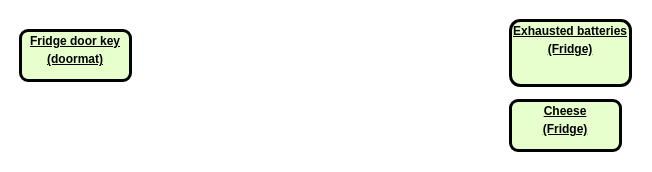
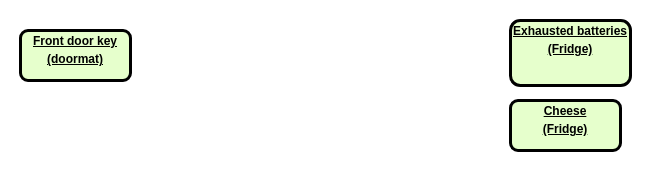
- <mxCell id="2" value="&lt;p style=&quot;margin: 0px ; margin-top: 4px ; text-align: center ; text-decoration: underline&quot;&gt;Fridge door key&lt;/p&gt;&lt;p style=&quot;margin: 0px ; margin-top: 4px ; text-align: center ; text-decoration: underline&quot;&gt;(doormat)&lt;/p&gt;" style="verticalAlign=middle;align=center;overflow=fill;fontSize=12;fontFamily=Helvetica;html=1;rounded=1;fontStyle=1;strokeWidth=3;fillColor=#E6FFCC" parent="1" vertex="1"><mxGeometry x="20" y="30" width="110" height="50" as="geometry" /></mxCell>
+ <mxCell id="2" value="&lt;p style=&quot;margin: 0px ; margin-top: 4px ; text-align: center ; text-decoration: underline&quot;&gt;Front door key&lt;/p&gt;&lt;p style=&quot;margin: 0px ; margin-top: 4px ; text-align: center ; text-decoration: underline&quot;&gt;(doormat)&lt;/p&gt;" style="verticalAlign=middle;align=center;overflow=fill;fontSize=12;fontFamily=Helvetica;html=1;rounded=1;fontStyle=1;strokeWidth=3;fillColor=#E6FFCC" parent="1" vertex="1"><mxGeometry x="20" y="30" width="110" height="50" as="geometry" /></mxCell>
